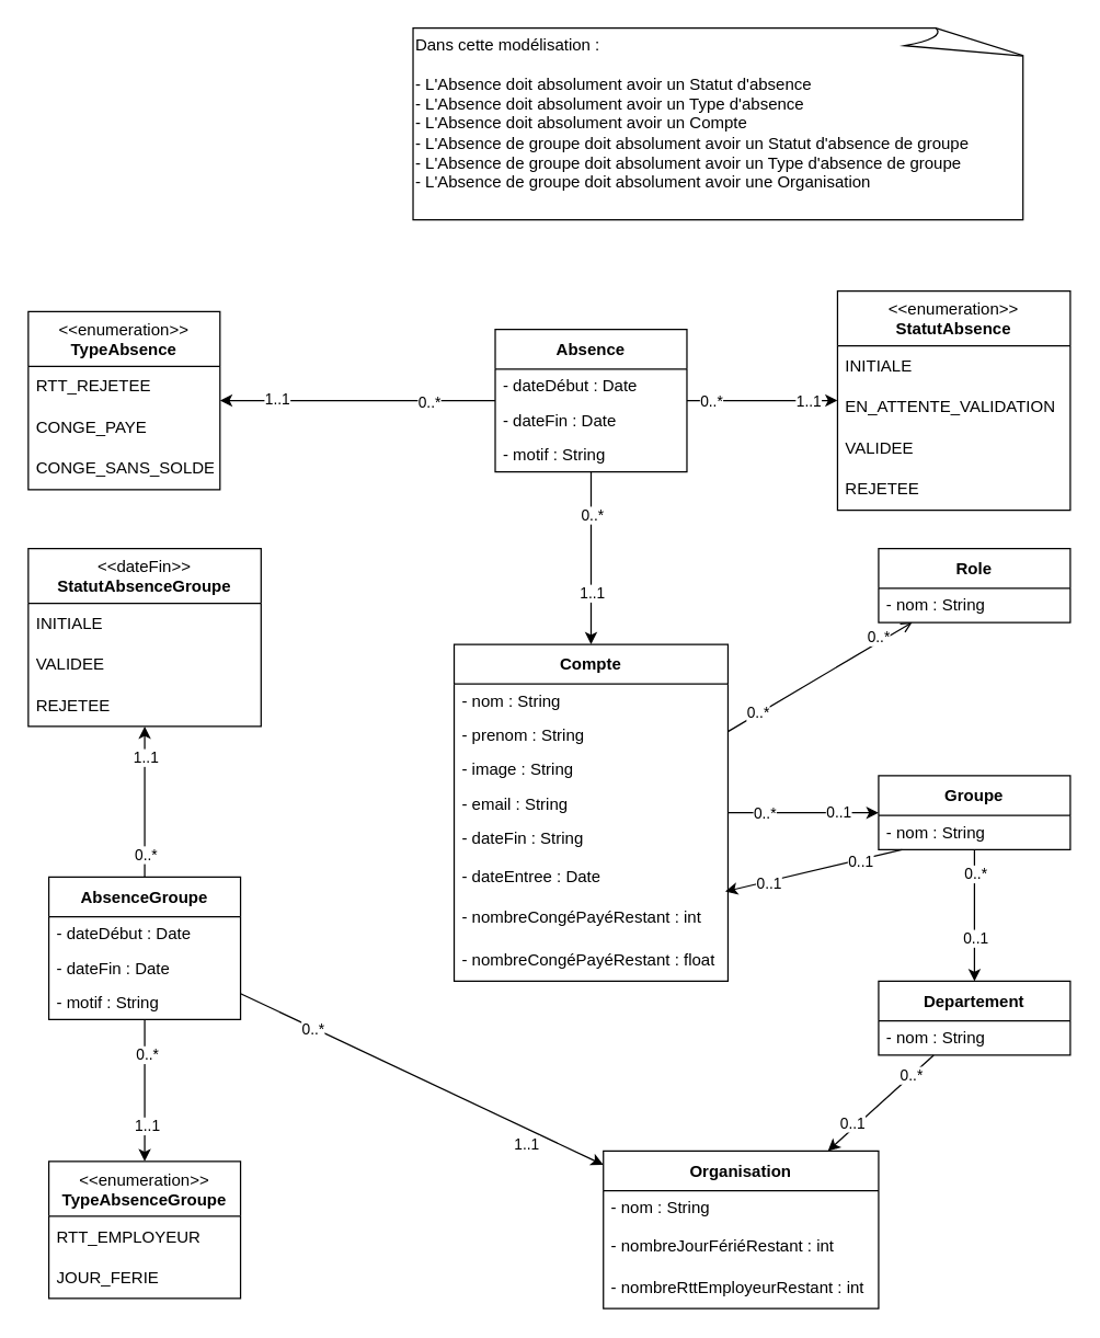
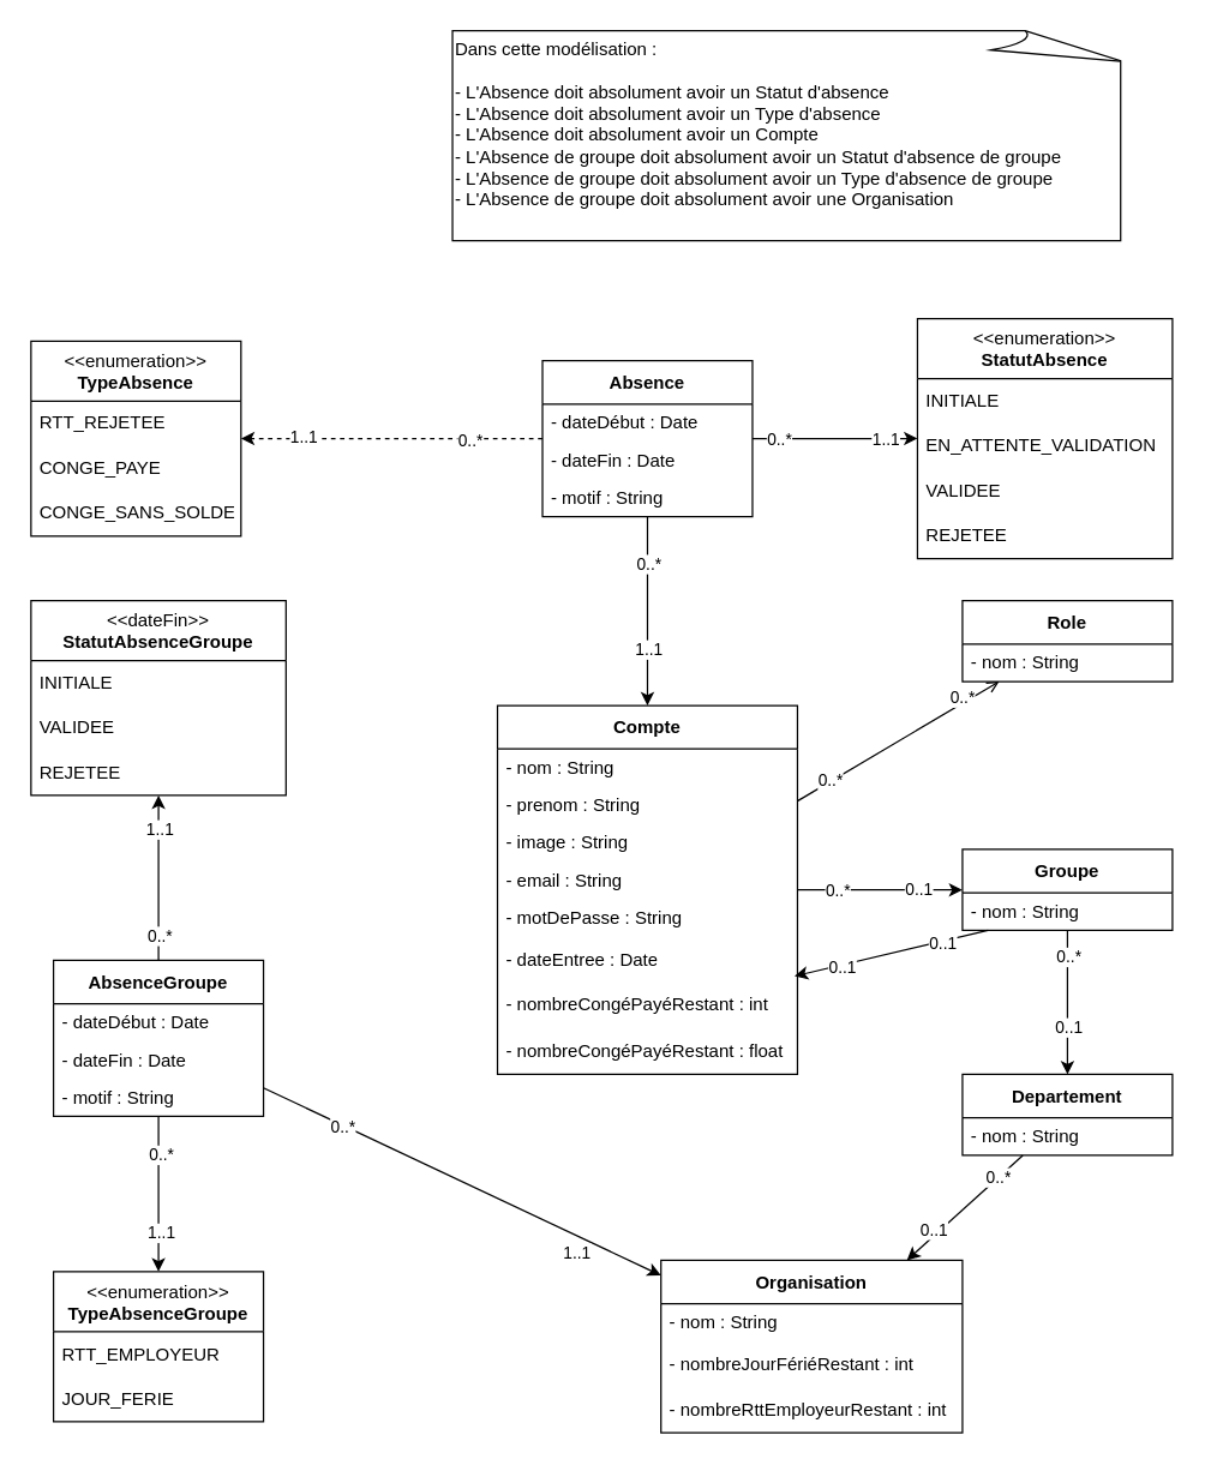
- <mxCell id="20" style="rounded=0;orthogonalLoop=1;jettySize=auto;html=1;endArrow=classic;endFill=1;" parent="1" source="29" target="63" edge="1"><mxGeometry relative="1" as="geometry" /></mxCell>
+ <mxCell id="20" style="rounded=0;orthogonalLoop=1;jettySize=auto;html=1;endArrow=classic;endFill=1;dashed=1;" parent="1" source="29" target="63" edge="1"><mxGeometry relative="1" as="geometry" /></mxCell>
- <mxCell id="13" value="- dateFin : String" style="text;html=1;strokeColor=none;fillColor=none;align=left;verticalAlign=middle;spacingLeft=4;spacingRight=4;overflow=hidden;rotatable=0;points=[[0,0.5],[1,0.5]];portConstraint=eastwest;whiteSpace=wrap;" parent="8" vertex="1"><mxGeometry y="129" width="200" height="25" as="geometry" /></mxCell>
+ <mxCell id="13" value="- motDePasse : String" style="text;html=1;strokeColor=none;fillColor=none;align=left;verticalAlign=middle;spacingLeft=4;spacingRight=4;overflow=hidden;rotatable=0;points=[[0,0.5],[1,0.5]];portConstraint=eastwest;whiteSpace=wrap;" parent="8" vertex="1"><mxGeometry y="129" width="200" height="25" as="geometry" /></mxCell>
